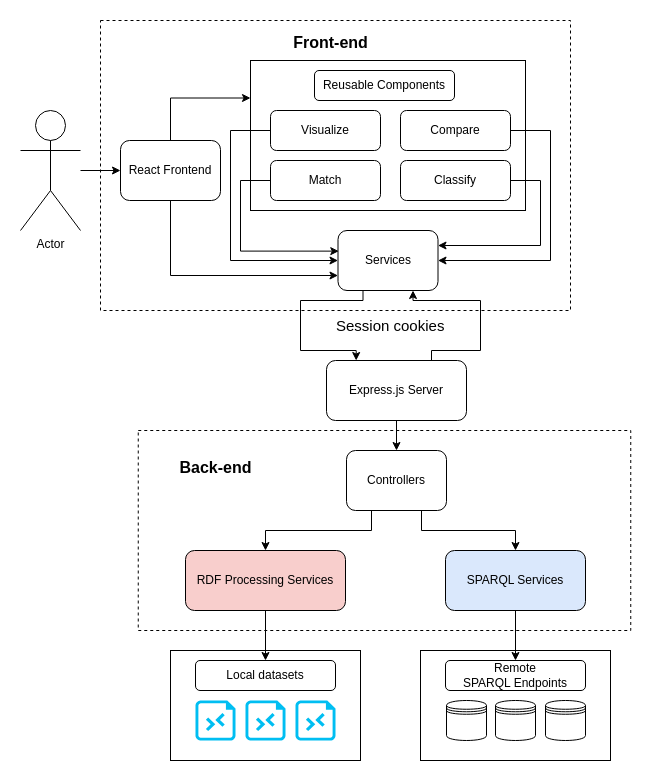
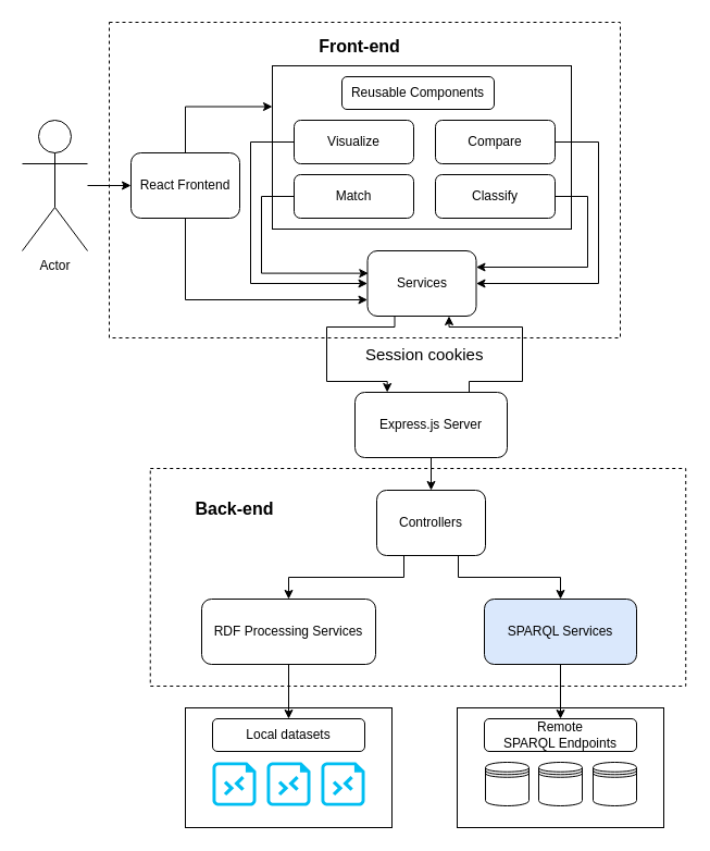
- <mxCell id="30" value="RDF Processing Services" style="rounded=1;whiteSpace=wrap;html=1;fillColor=#f8cecc;" vertex="1" parent="1"><mxGeometry x="185" y="550" width="160" height="60" as="geometry" /></mxCell>
+ <mxCell id="30" value="RDF Processing Services" style="rounded=1;whiteSpace=wrap;html=1;" vertex="1" parent="1"><mxGeometry x="185" y="550" width="160" height="60" as="geometry" /></mxCell>
